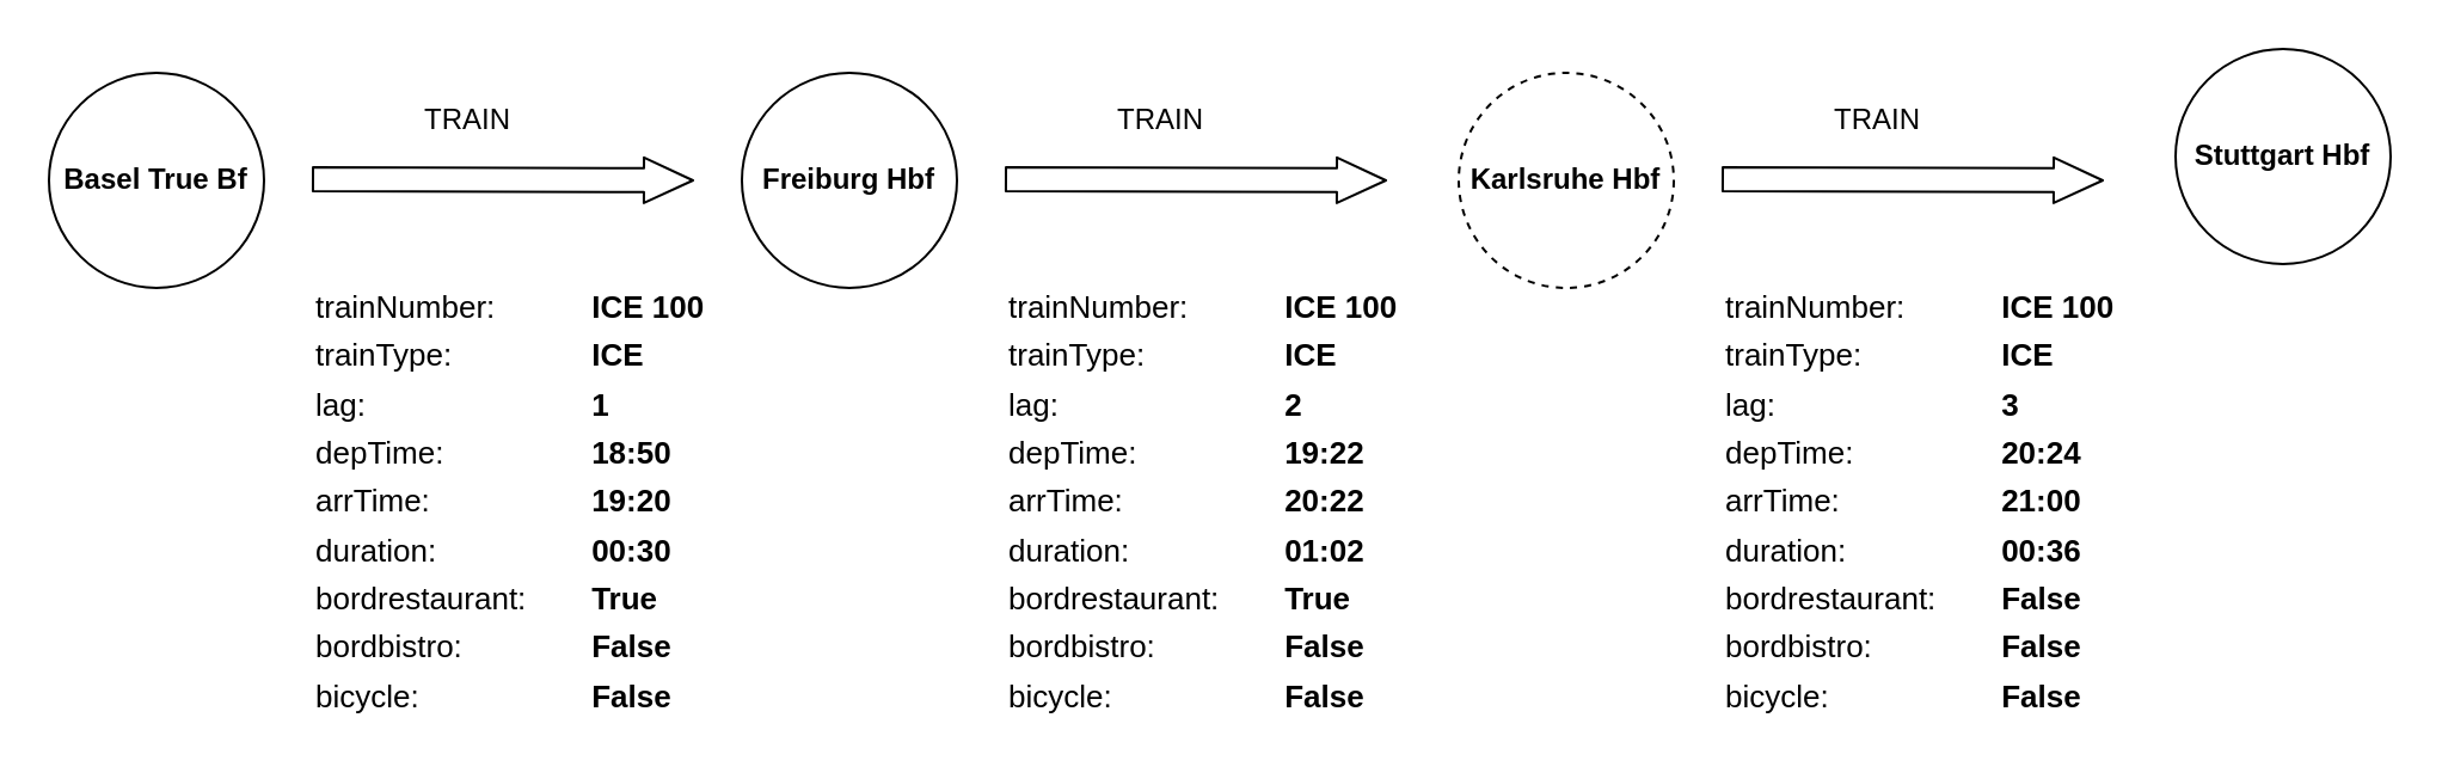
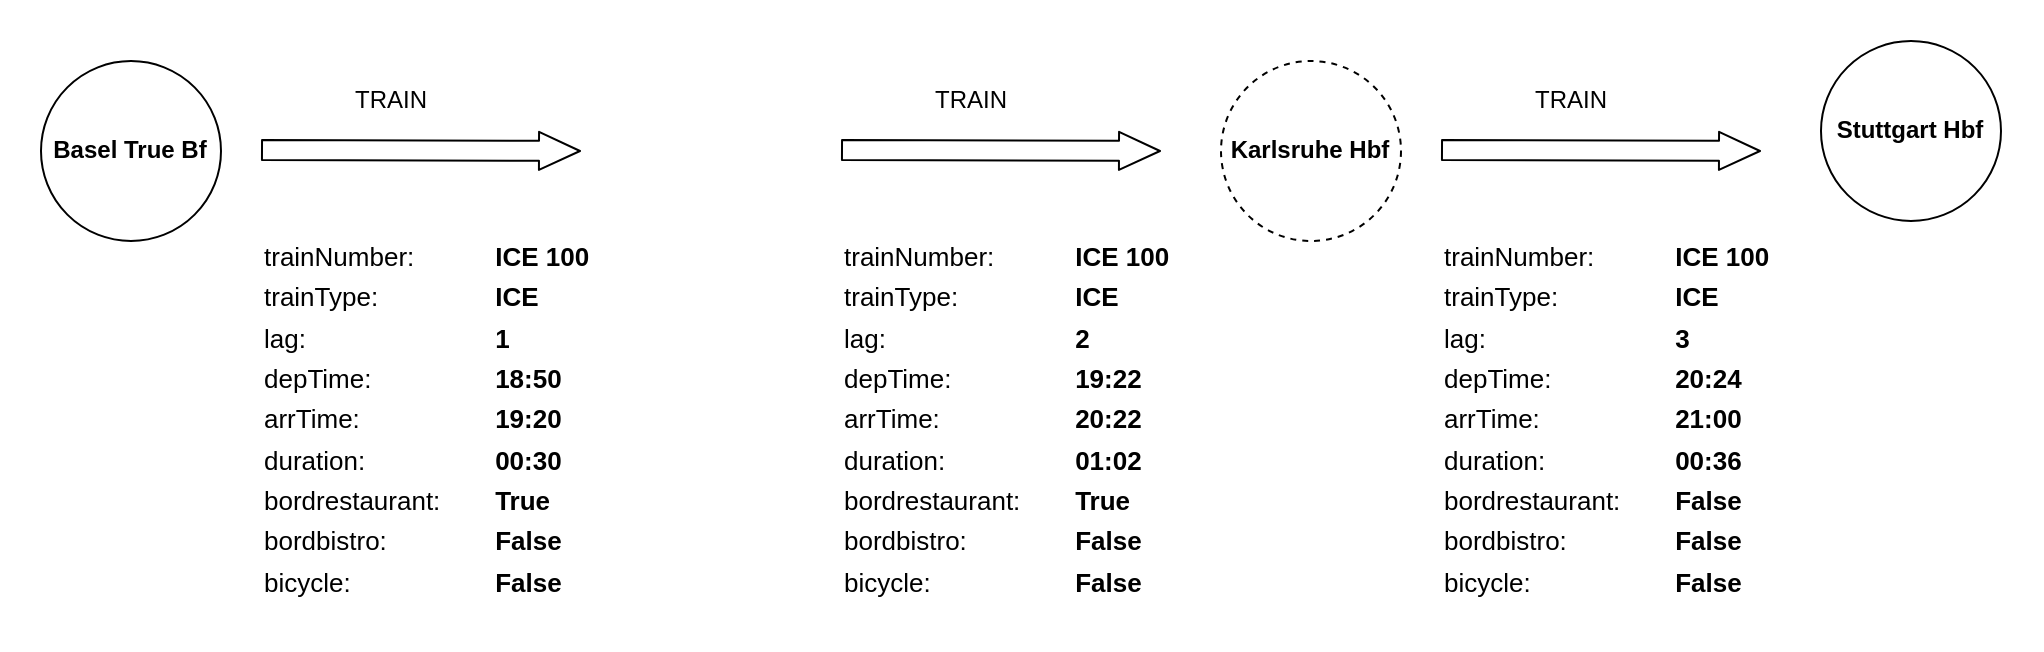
- <mxCell id="6" value="&lt;b&gt;Freiburg Hbf&lt;/b&gt;" style="ellipse;whiteSpace=wrap;html=1;aspect=fixed;align=center;" parent="1" vertex="1"><mxGeometry x="310" y="30" width="90" height="90" as="geometry" /></mxCell>
